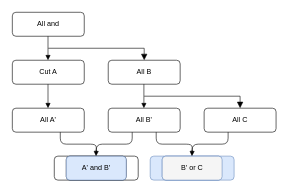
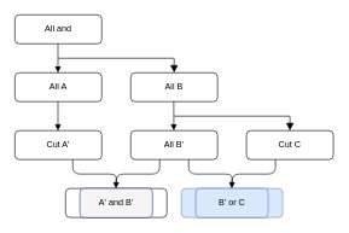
- <mxCell id="3" value="Cut A" style="rounded=1;whiteSpace=wrap;html=1;" parent="1" vertex="1"><mxGeometry x="20" y="100" width="120" height="40" as="geometry" /></mxCell>
+ <mxCell id="3" value="All A" style="rounded=1;whiteSpace=wrap;html=1;" parent="1" vertex="1"><mxGeometry x="20" y="100" width="120" height="40" as="geometry" /></mxCell>
- <mxCell id="5" value="All A'" style="rounded=1;whiteSpace=wrap;html=1;" parent="1" vertex="1"><mxGeometry x="20" y="180" width="120" height="40" as="geometry" /></mxCell>
+ <mxCell id="5" value="Cut A'" style="rounded=1;whiteSpace=wrap;html=1;" parent="1" vertex="1"><mxGeometry x="20" y="180" width="120" height="40" as="geometry" /></mxCell>
- <mxCell id="7" value="All C" style="rounded=1;whiteSpace=wrap;html=1;" parent="1" vertex="1"><mxGeometry x="340" y="180" width="120" height="40" as="geometry" /></mxCell>
+ <mxCell id="7" value="Cut C" style="rounded=1;whiteSpace=wrap;html=1;" parent="1" vertex="1"><mxGeometry x="340" y="180" width="120" height="40" as="geometry" /></mxCell>
- <mxCell id="12" value="A' and B'" style="rounded=1;whiteSpace=wrap;html=1;fillColor=#dae8fc;strokeColor=#6c8ebf;fillStyle=solid;" parent="1" vertex="1"><mxGeometry x="110" y="260" width="100" height="40" as="geometry" /></mxCell>
+ <mxCell id="12" value="A' and B'" style="rounded=1;whiteSpace=wrap;html=1;fillColor=#f5f5f5;strokeColor=#6c8ebf;fillStyle=solid;" parent="1" vertex="1"><mxGeometry x="110" y="260" width="100" height="40" as="geometry" /></mxCell>
- <mxCell id="15" value="B' or C" style="rounded=1;whiteSpace=wrap;html=1;fillColor=#f5f5f5;strokeColor=#6c8ebf;fillStyle=solid;" parent="1" vertex="1"><mxGeometry x="270" y="260" width="100" height="40" as="geometry" /></mxCell>
+ <mxCell id="15" value="B' or C" style="rounded=1;whiteSpace=wrap;html=1;fillColor=#dae8fc;strokeColor=#6c8ebf;fillStyle=solid;" parent="1" vertex="1"><mxGeometry x="270" y="260" width="100" height="40" as="geometry" /></mxCell>
